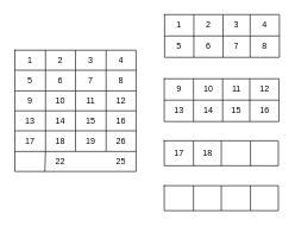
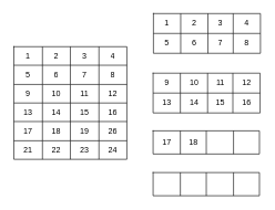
+ <mxCell id="29" value="21" style="shape=partialRectangle;html=1;whiteSpace=wrap;connectable=0;fillColor=none;top=0;left=0;bottom=0;right=0;overflow=hidden;pointerEvents=1;" vertex="1" parent="28"><mxGeometry width="43" height="28" as="geometry"><mxRectangle width="43" height="28" as="alternateBounds" /></mxGeometry></mxCell>
+ <mxCell id="31" value="23" style="shape=partialRectangle;html=1;whiteSpace=wrap;connectable=0;fillColor=none;top=0;left=0;bottom=0;right=0;overflow=hidden;pointerEvents=1;" vertex="1" parent="28"><mxGeometry x="85" width="43" height="28" as="geometry"><mxRectangle width="43" height="28" as="alternateBounds" /></mxGeometry></mxCell>
- <mxCell id="32" value="25" style="shape=partialRectangle;html=1;whiteSpace=wrap;connectable=0;fillColor=none;top=0;left=0;bottom=0;right=0;overflow=hidden;pointerEvents=1;" vertex="1" parent="28"><mxGeometry x="128" width="42" height="28" as="geometry"><mxRectangle width="42" height="28" as="alternateBounds" /></mxGeometry></mxCell>
+ <mxCell id="32" value="24" style="shape=partialRectangle;html=1;whiteSpace=wrap;connectable=0;fillColor=none;top=0;left=0;bottom=0;right=0;overflow=hidden;pointerEvents=1;" vertex="1" parent="28"><mxGeometry x="128" width="42" height="28" as="geometry"><mxRectangle width="42" height="28" as="alternateBounds" /></mxGeometry></mxCell>
